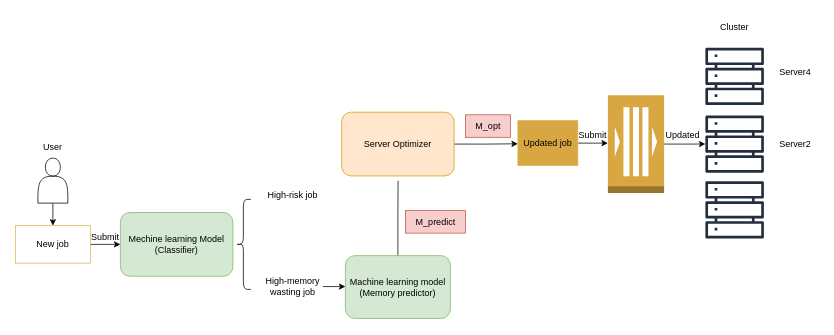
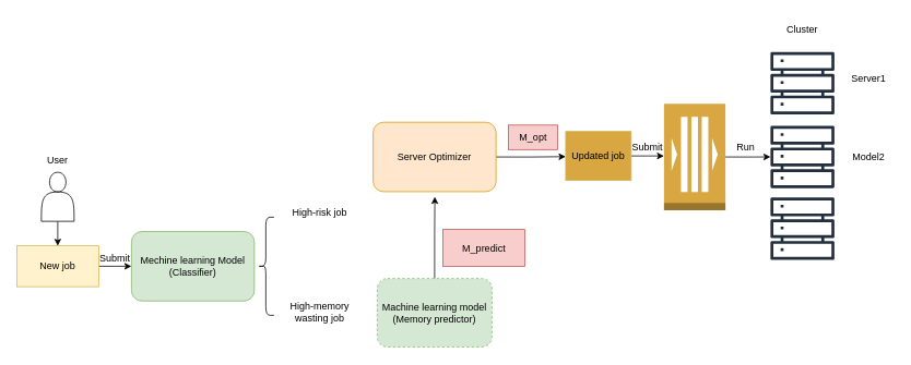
- <mxCell id="28" value="Server4" style="text;html=1;strokeColor=none;fillColor=none;align=center;verticalAlign=middle;whiteSpace=wrap;rounded=0;strokeWidth=5;" vertex="1" parent="1"><mxGeometry x="1030" y="80" width="60" height="30" as="geometry" /></mxCell>
+ <mxCell id="28" value="Server1" style="text;html=1;strokeColor=none;fillColor=none;align=center;verticalAlign=middle;whiteSpace=wrap;rounded=0;strokeWidth=5;" vertex="1" parent="1"><mxGeometry x="1030" y="80" width="60" height="30" as="geometry" /></mxCell>
- <mxCell id="26" value="Updated" style="text;html=1;strokeColor=none;fillColor=none;align=center;verticalAlign=middle;whiteSpace=wrap;rounded=0;" vertex="1" parent="1"><mxGeometry x="880" y="165" width="60" height="30" as="geometry" /></mxCell>
+ <mxCell id="26" value="Run" style="text;html=1;strokeColor=none;fillColor=none;align=center;verticalAlign=middle;whiteSpace=wrap;rounded=0;" vertex="1" parent="1"><mxGeometry x="880" y="165" width="60" height="30" as="geometry" /></mxCell>
- <mxCell id="29" value="Server2" style="text;html=1;strokeColor=none;fillColor=none;align=center;verticalAlign=middle;whiteSpace=wrap;rounded=0;strokeWidth=5;" vertex="1" parent="1"><mxGeometry x="1030" y="176.25" width="60" height="30" as="geometry" /></mxCell>
+ <mxCell id="29" value="Model2" style="text;html=1;strokeColor=none;fillColor=none;align=center;verticalAlign=middle;whiteSpace=wrap;rounded=0;strokeWidth=5;" vertex="1" parent="1"><mxGeometry x="1030" y="176.25" width="60" height="30" as="geometry" /></mxCell>
- <mxCell id="7" style="edgeStyle=orthogonalEdgeStyle;rounded=0;orthogonalLoop=1;jettySize=auto;html=1;exitX=0.5;exitY=0;exitDx=0;exitDy=0;entryX=0.502;entryY=1.074;entryDx=0;entryDy=0;entryPerimeter=0;endArrow=none;" edge="1" parent="1" source="8" target="14"><mxGeometry relative="1" as="geometry" /></mxCell>
+ <mxCell id="7" style="edgeStyle=orthogonalEdgeStyle;rounded=0;orthogonalLoop=1;jettySize=auto;html=1;exitX=0.5;exitY=0;exitDx=0;exitDy=0;entryX=0.502;entryY=1.074;entryDx=0;entryDy=0;entryPerimeter=0;" edge="1" parent="1" source="8" target="14"><mxGeometry relative="1" as="geometry" /></mxCell>
- <mxCell id="15" value="M_predict" style="text;html=1;align=center;verticalAlign=middle;resizable=0;points=[];autosize=1;strokeColor=#b85450;fillColor=#f8cecc;" vertex="1" parent="1"><mxGeometry x="540" y="280" width="80" height="30" as="geometry" /></mxCell>
+ <mxCell id="15" value="M_predict" style="text;html=1;align=center;verticalAlign=middle;resizable=0;points=[];autosize=1;strokeColor=#b85450;fillColor=#f8cecc;" vertex="1" parent="1"><mxGeometry x="540" y="280" width="100" height="45" as="geometry" /></mxCell>
- <mxCell id="5" value="New job" style="rounded=0;whiteSpace=wrap;html=1;fillColor=#ffffff;strokeColor=#d6b656;" vertex="1" parent="1"><mxGeometry x="20" y="300" width="100" height="50" as="geometry" /></mxCell>
+ <mxCell id="5" value="New job" style="rounded=0;whiteSpace=wrap;html=1;fillColor=#fff2cc;strokeColor=#d6b656;" vertex="1" parent="1"><mxGeometry x="20" y="300" width="100" height="50" as="geometry" /></mxCell>
- <mxCell id="11" style="edgeStyle=orthogonalEdgeStyle;rounded=0;orthogonalLoop=1;jettySize=auto;html=1;exitX=1;exitY=0.5;exitDx=0;exitDy=0;entryX=0;entryY=0.5;entryDx=0;entryDy=0;" edge="1" parent="1" source="12" target="8"><mxGeometry relative="1" as="geometry" /></mxCell>
- <mxCell id="8" value="Machine learning model&lt;br&gt;(Memory predictor)" style="rounded=1;whiteSpace=wrap;html=1;fillColor=#d5e8d4;strokeColor=#82b366;" vertex="1" parent="1"><mxGeometry x="460" y="340" width="140" height="83.75" as="geometry" /></mxCell>
+ <mxCell id="8" value="Machine learning model&lt;br&gt;(Memory predictor)" style="rounded=1;whiteSpace=wrap;html=1;fillColor=#d5e8d4;strokeColor=#82b366;dashed=1;" vertex="1" parent="1"><mxGeometry x="460" y="340" width="140" height="83.75" as="geometry" /></mxCell>
